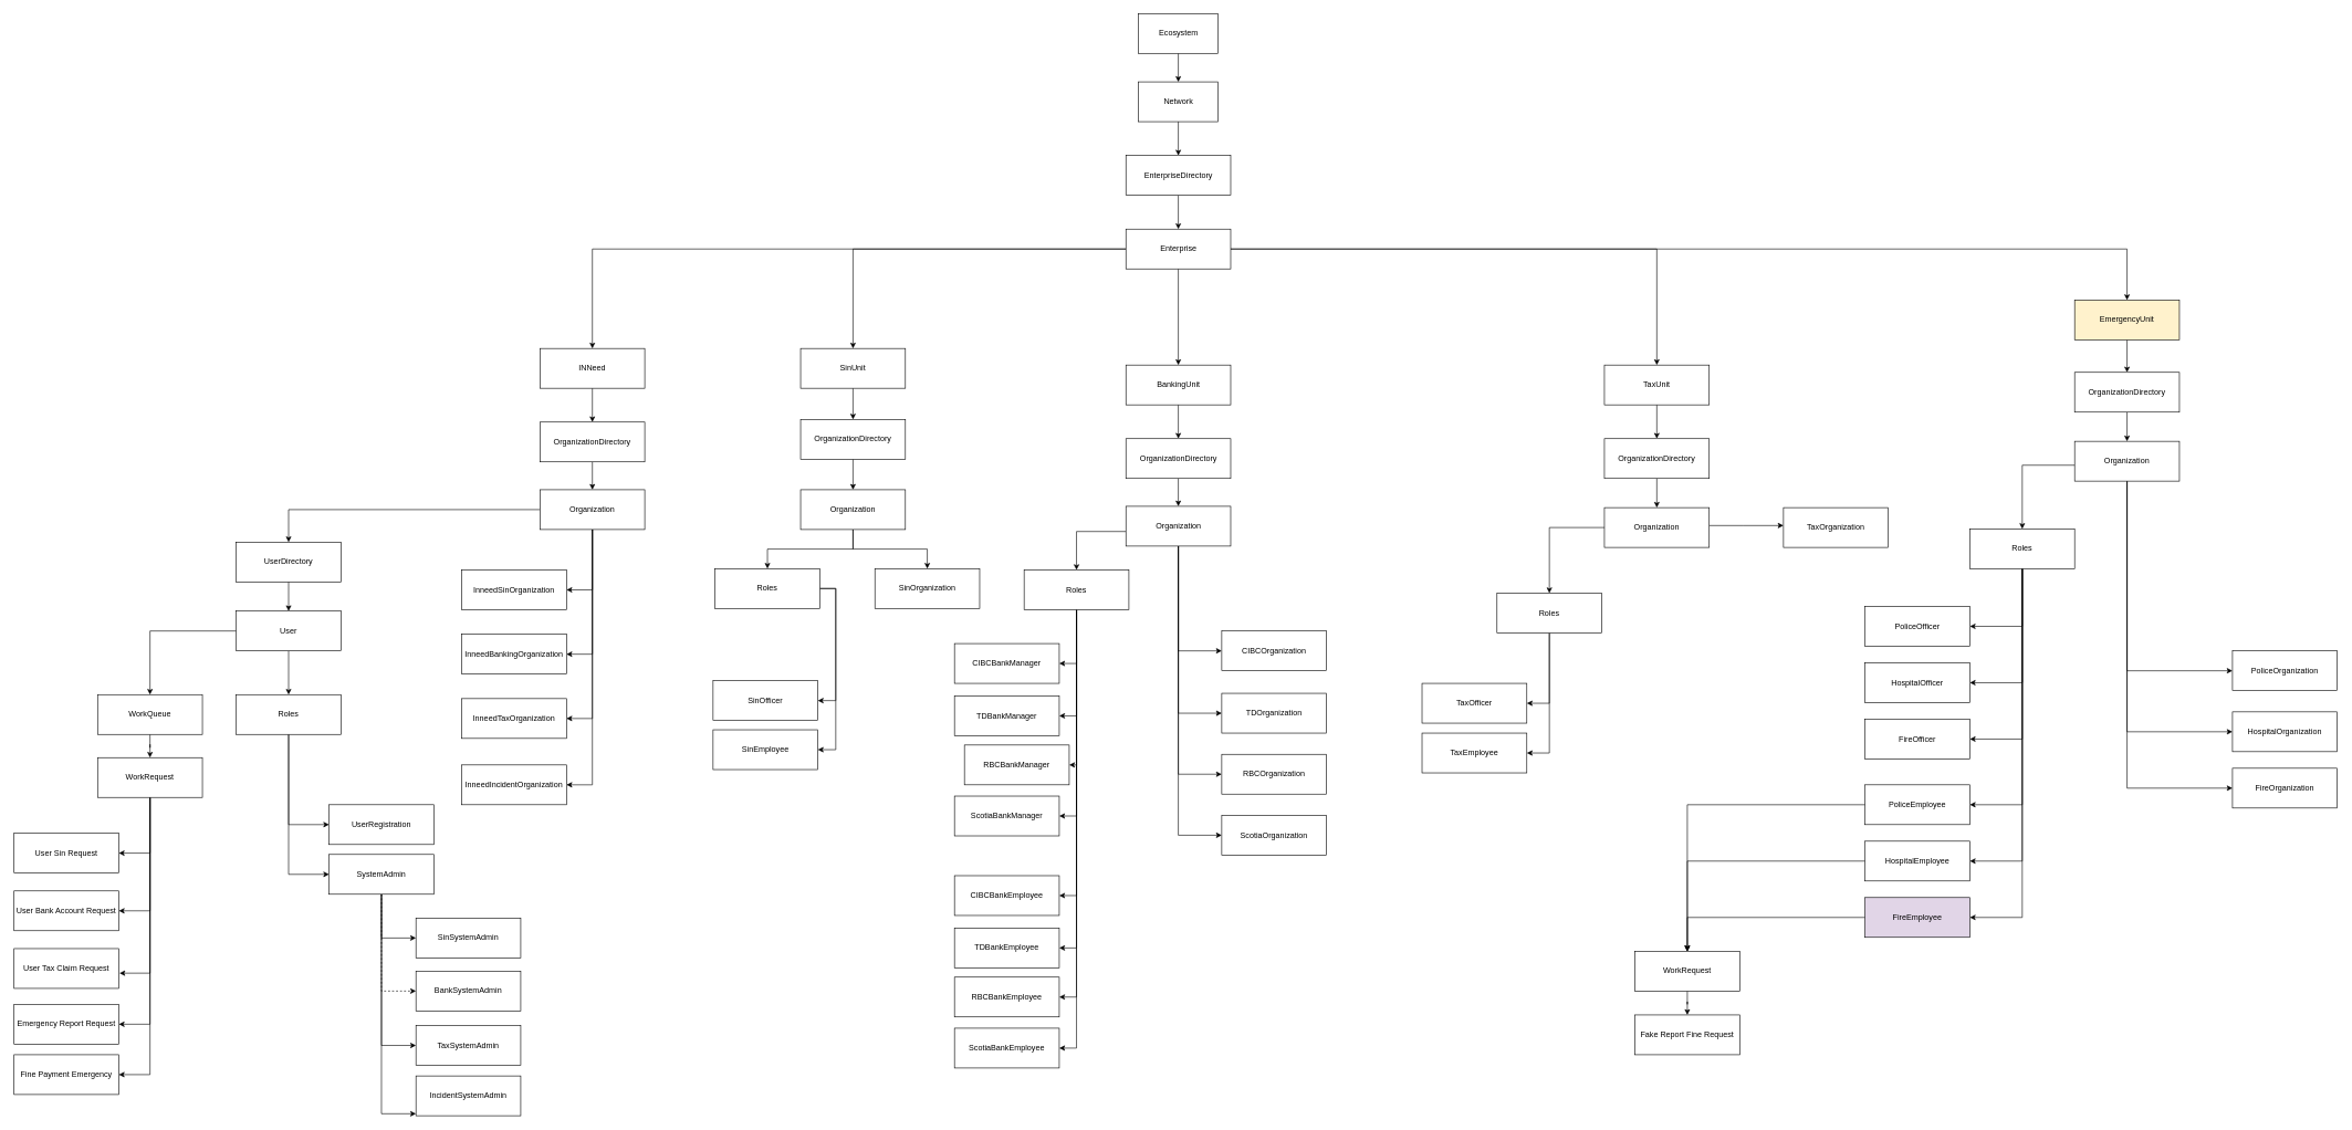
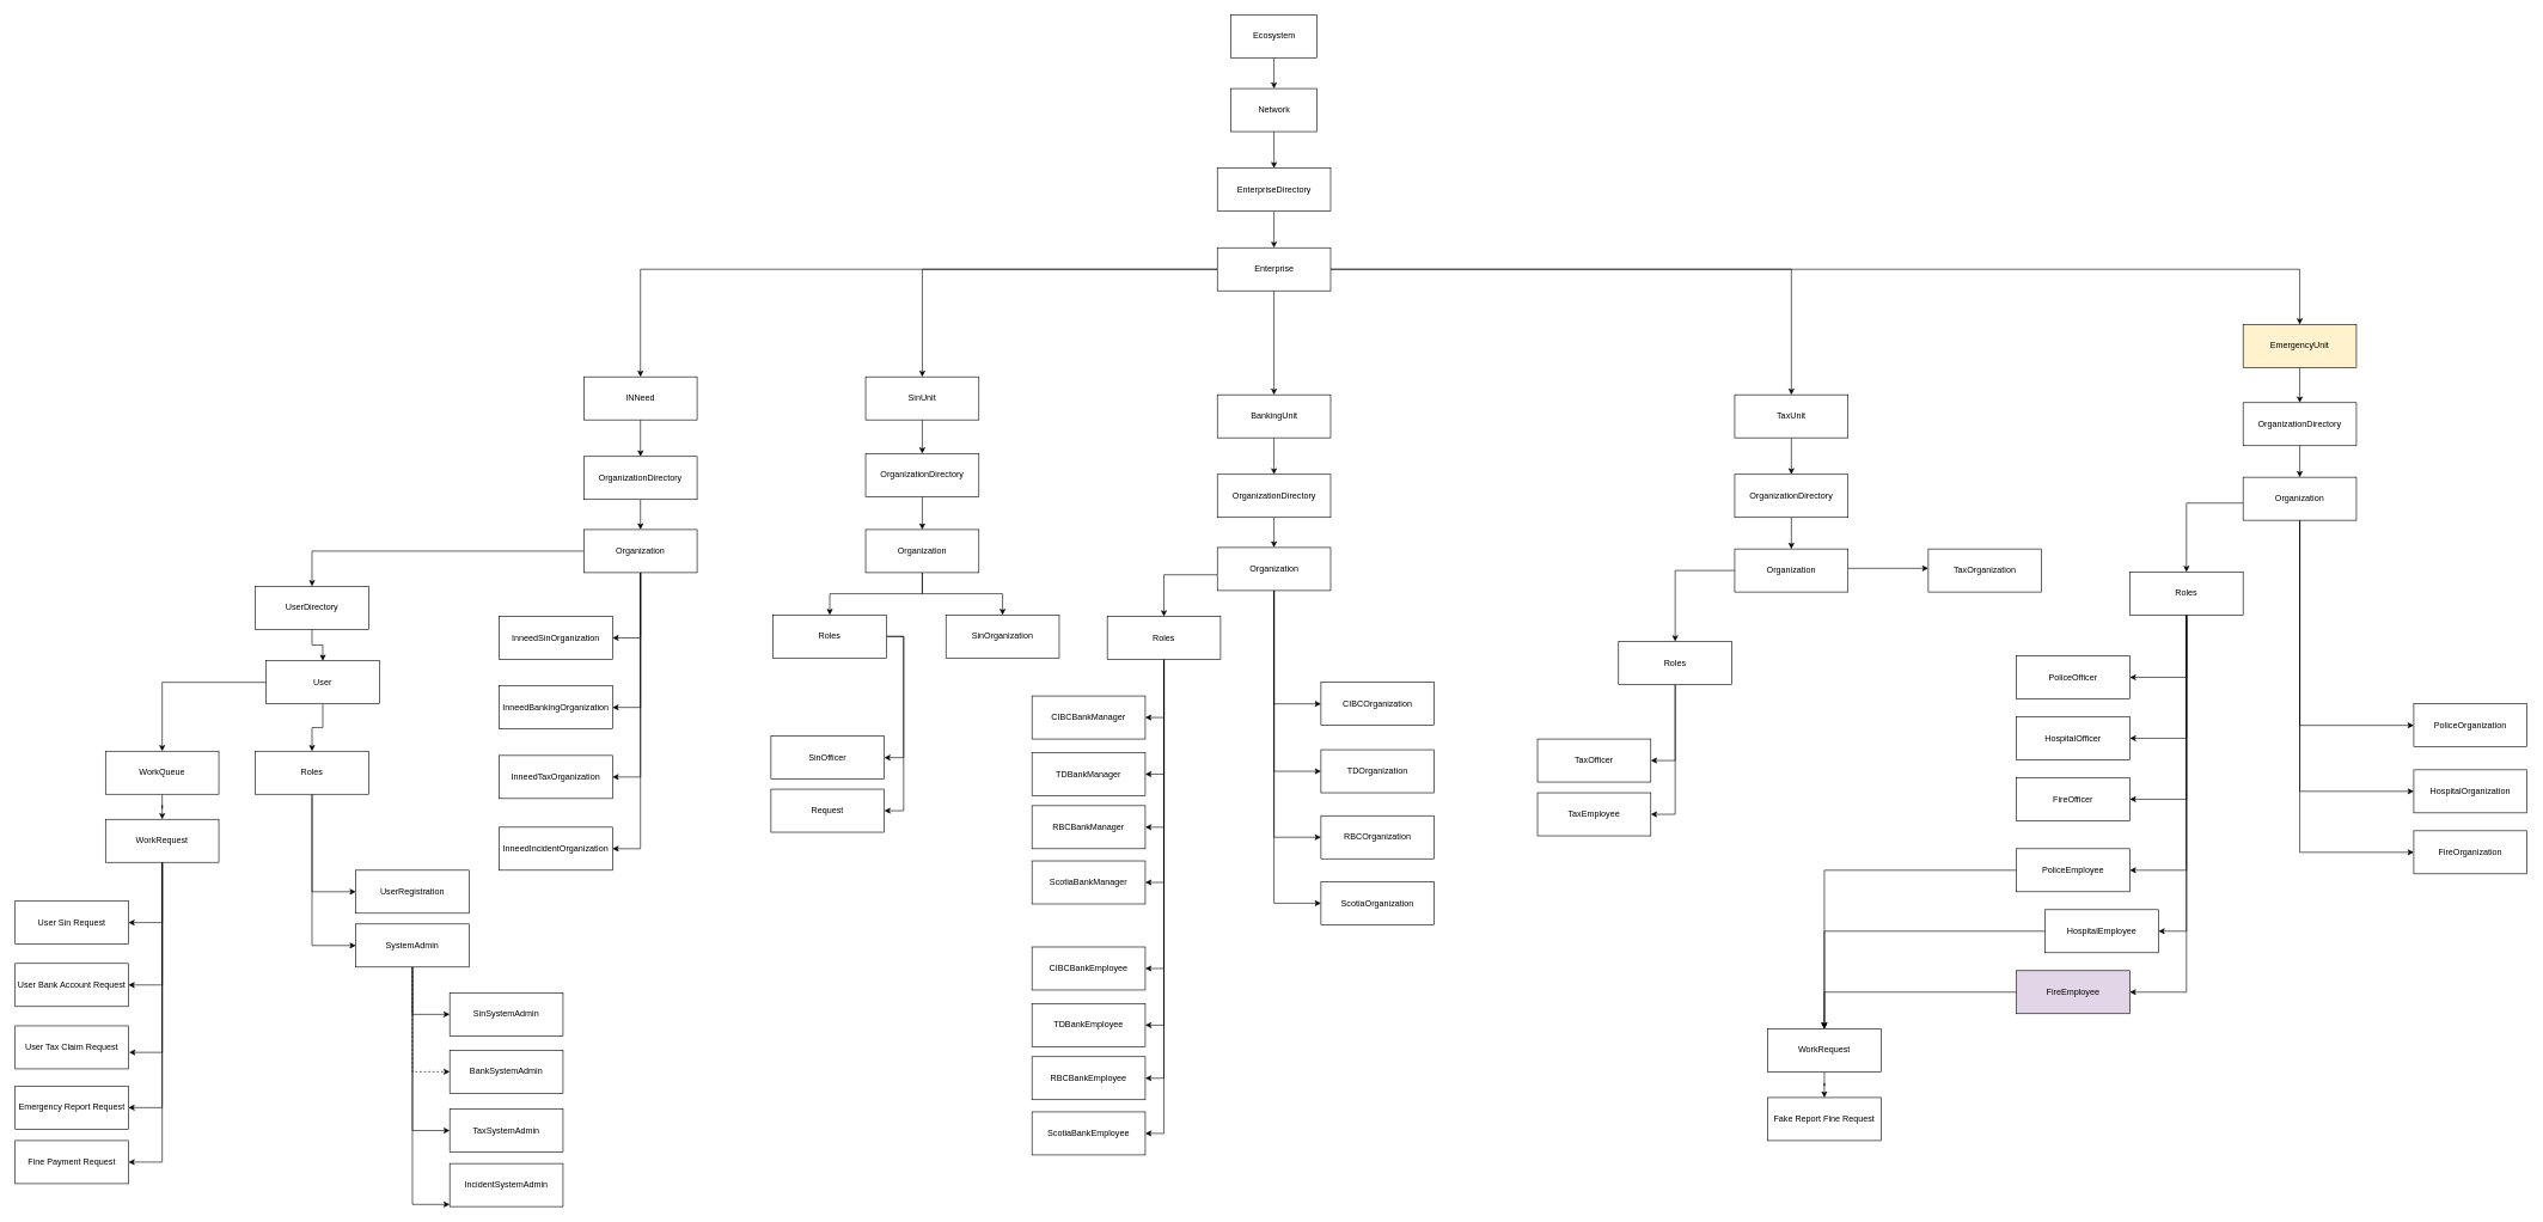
- <mxCell id="65" value="User" style="rounded=0;whiteSpace=wrap;html=1;" parent="1" vertex="1"><mxGeometry x="355" y="921" width="158" height="60" as="geometry" /></mxCell>
+ <mxCell id="65" value="User" style="rounded=0;whiteSpace=wrap;html=1;" parent="1" vertex="1"><mxGeometry x="370" y="921" width="158" height="60" as="geometry" /></mxCell>
- <mxCell id="102" value="SinEmployee" style="rounded=0;whiteSpace=wrap;html=1;" parent="1" vertex="1"><mxGeometry x="1074" y="1100" width="158" height="60" as="geometry" /></mxCell>
+ <mxCell id="102" value="Request" style="rounded=0;whiteSpace=wrap;html=1;" parent="1" vertex="1"><mxGeometry x="1074" y="1100" width="158" height="60" as="geometry" /></mxCell>
- <mxCell id="117" value="RBCBankManager" style="rounded=0;whiteSpace=wrap;html=1;" parent="1" vertex="1"><mxGeometry x="1453" y="1123" width="158" height="60" as="geometry" /></mxCell>
+ <mxCell id="117" value="RBCBankManager" style="rounded=0;whiteSpace=wrap;html=1;" parent="1" vertex="1"><mxGeometry x="1438" y="1123" width="158" height="60" as="geometry" /></mxCell>
- <mxCell id="141" value="HospitalEmployee" style="rounded=0;whiteSpace=wrap;html=1;" parent="1" vertex="1"><mxGeometry x="2811" y="1268" width="158" height="60" as="geometry" /></mxCell>
+ <mxCell id="141" value="HospitalEmployee" style="rounded=0;whiteSpace=wrap;html=1;" parent="1" vertex="1"><mxGeometry x="2851" y="1268" width="158" height="60" as="geometry" /></mxCell>
- <mxCell id="87" value="Fine Payment Emergency" style="rounded=0;whiteSpace=wrap;html=1;" parent="1" vertex="1"><mxGeometry x="20" y="1590" width="158" height="60" as="geometry" /></mxCell>
+ <mxCell id="87" value="Fine Payment Request" style="rounded=0;whiteSpace=wrap;html=1;" parent="1" vertex="1"><mxGeometry x="20" y="1590" width="158" height="60" as="geometry" /></mxCell>
